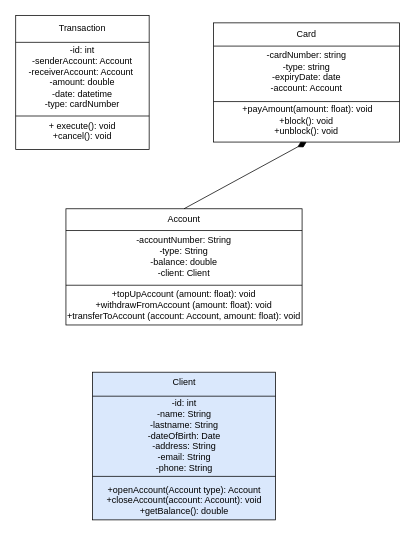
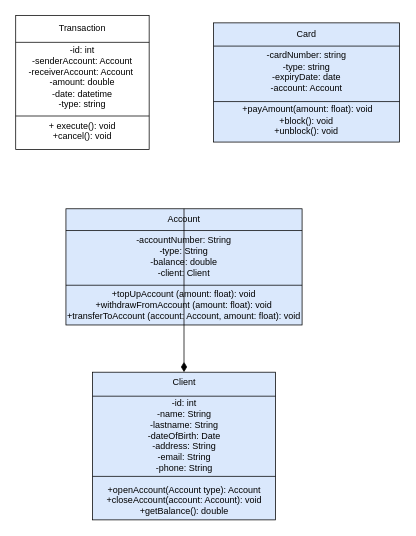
- <mxCell id="5" value="Transaction&lt;div&gt;&lt;br&gt;&lt;/div&gt;&lt;div&gt;-id: int&lt;/div&gt;&lt;div&gt;-senderAccount: Account&lt;/div&gt;&lt;div&gt;-receiverAccount: Account&amp;nbsp;&lt;/div&gt;&lt;div&gt;-&lt;span style=&quot;background-color: transparent; color: light-dark(rgb(0, 0, 0), rgb(255, 255, 255));&quot;&gt;amount: double&lt;/span&gt;&lt;/div&gt;&lt;div&gt;&lt;span style=&quot;background-color: transparent; color: light-dark(rgb(0, 0, 0), rgb(255, 255, 255));&quot;&gt;-&lt;/span&gt;&lt;span style=&quot;background-color: transparent; color: light-dark(rgb(0, 0, 0), rgb(255, 255, 255));&quot;&gt;date: datetime&lt;/span&gt;&lt;/div&gt;&lt;div&gt;-type: cardNumber&lt;/div&gt;&lt;div&gt;&lt;br&gt;&lt;/div&gt;&lt;div&gt;+ execute(): void&lt;/div&gt;&lt;div&gt;+cancel(): void&lt;/div&gt;" style="rounded=0;whiteSpace=wrap;html=1;" vertex="1" parent="1"><mxGeometry x="20" y="20" width="178" height="179" as="geometry" /></mxCell>
+ <mxCell id="5" value="Transaction&lt;div&gt;&lt;br&gt;&lt;/div&gt;&lt;div&gt;-id: int&lt;/div&gt;&lt;div&gt;-senderAccount: Account&lt;/div&gt;&lt;div&gt;-receiverAccount: Account&amp;nbsp;&lt;/div&gt;&lt;div&gt;-&lt;span style=&quot;background-color: transparent; color: light-dark(rgb(0, 0, 0), rgb(255, 255, 255));&quot;&gt;amount: double&lt;/span&gt;&lt;/div&gt;&lt;div&gt;&lt;span style=&quot;background-color: transparent; color: light-dark(rgb(0, 0, 0), rgb(255, 255, 255));&quot;&gt;-&lt;/span&gt;&lt;span style=&quot;background-color: transparent; color: light-dark(rgb(0, 0, 0), rgb(255, 255, 255));&quot;&gt;date: datetime&lt;/span&gt;&lt;/div&gt;&lt;div&gt;-type: string&lt;/div&gt;&lt;div&gt;&lt;br&gt;&lt;/div&gt;&lt;div&gt;+ execute(): void&lt;/div&gt;&lt;div&gt;+cancel(): void&lt;/div&gt;" style="rounded=0;whiteSpace=wrap;html=1;" vertex="1" parent="1"><mxGeometry x="20" y="20" width="178" height="179" as="geometry" /></mxCell>
- <mxCell id="4" value="Card&lt;div&gt;&lt;br&gt;&lt;/div&gt;&lt;div&gt;-cardNumber: string&lt;/div&gt;&lt;div&gt;-&lt;span style=&quot;background-color: transparent; color: light-dark(rgb(0, 0, 0), rgb(255, 255, 255));&quot;&gt;type: string&lt;/span&gt;&lt;/div&gt;&lt;div&gt;&lt;span style=&quot;background-color: transparent; color: light-dark(rgb(0, 0, 0), rgb(255, 255, 255));&quot;&gt;-expiryDate: date&lt;/span&gt;&lt;/div&gt;&lt;div&gt;&lt;span style=&quot;background-color: transparent; color: light-dark(rgb(0, 0, 0), rgb(255, 255, 255));&quot;&gt;-account: Account&lt;/span&gt;&lt;/div&gt;&lt;div&gt;&lt;span style=&quot;background-color: transparent; color: light-dark(rgb(0, 0, 0), rgb(255, 255, 255));&quot;&gt;&lt;br&gt;&lt;/span&gt;&lt;/div&gt;&lt;div&gt;&amp;nbsp;+payAmount(amount: float): void&lt;/div&gt;&lt;div&gt;+block(): void&lt;/div&gt;&lt;div&gt;+unblock(): void&lt;/div&gt;" style="rounded=0;whiteSpace=wrap;html=1;" vertex="1" parent="1"><mxGeometry x="284" y="30" width="248" height="159" as="geometry" /></mxCell>
+ <mxCell id="4" value="Card&lt;div&gt;&lt;br&gt;&lt;/div&gt;&lt;div&gt;-cardNumber: string&lt;/div&gt;&lt;div&gt;-&lt;span style=&quot;background-color: transparent; color: light-dark(rgb(0, 0, 0), rgb(255, 255, 255));&quot;&gt;type: string&lt;/span&gt;&lt;/div&gt;&lt;div&gt;&lt;span style=&quot;background-color: transparent; color: light-dark(rgb(0, 0, 0), rgb(255, 255, 255));&quot;&gt;-expiryDate: date&lt;/span&gt;&lt;/div&gt;&lt;div&gt;&lt;span style=&quot;background-color: transparent; color: light-dark(rgb(0, 0, 0), rgb(255, 255, 255));&quot;&gt;-account: Account&lt;/span&gt;&lt;/div&gt;&lt;div&gt;&lt;span style=&quot;background-color: transparent; color: light-dark(rgb(0, 0, 0), rgb(255, 255, 255));&quot;&gt;&lt;br&gt;&lt;/span&gt;&lt;/div&gt;&lt;div&gt;&amp;nbsp;+payAmount(amount: float): void&lt;/div&gt;&lt;div&gt;+block(): void&lt;/div&gt;&lt;div&gt;+unblock(): void&lt;/div&gt;" style="rounded=0;whiteSpace=wrap;html=1;fillColor=#dae8fc;" vertex="1" parent="1"><mxGeometry x="284" y="30" width="248" height="159" as="geometry" /></mxCell>
- <mxCell id="14" value="" style="endArrow=diamondThin;html=1;rounded=0;entryX=0.5;entryY=1;entryDx=0;entryDy=0;exitX=0.5;exitY=0;exitDx=0;exitDy=0;endFill=1;endSize=11;" edge="1" parent="1" source="3" target="4"><mxGeometry width="50" height="50" relative="1" as="geometry"><mxPoint x="172" y="254" as="sourcePoint" /><mxPoint x="222" y="204" as="targetPoint" /></mxGeometry></mxCell>
+ <mxCell id="14" value="" style="endArrow=diamondThin;html=1;rounded=0;exitX=0.5;exitY=0;exitDx=0;exitDy=0;endFill=1;endSize=11;" edge="1" parent="1" source="3" target="2"><mxGeometry width="50" height="50" relative="1" as="geometry"><mxPoint x="172" y="254" as="sourcePoint" /><mxPoint x="222" y="204" as="targetPoint" /></mxGeometry></mxCell>
- <mxCell id="3" value="Account&lt;div&gt;&lt;br&gt;&lt;/div&gt;&lt;div&gt;-accountNumber: String&lt;/div&gt;&lt;div&gt;-type: String&lt;/div&gt;&lt;div&gt;-balance: double&lt;/div&gt;&lt;div&gt;-client: Client&lt;/div&gt;&lt;div&gt;&lt;br&gt;&lt;/div&gt;&lt;div&gt;+topUpAccount (amount: float): void&lt;/div&gt;&lt;div&gt;+withdrawFromAccount (amount: float): void&lt;/div&gt;&lt;div&gt;+transferToAccount (account: Account, amount: float): void&lt;/div&gt;" style="rounded=0;whiteSpace=wrap;html=1;" vertex="1" parent="1"><mxGeometry x="87" y="278" width="315" height="155" as="geometry" /></mxCell>
+ <mxCell id="3" value="Account&lt;div&gt;&lt;br&gt;&lt;/div&gt;&lt;div&gt;-accountNumber: String&lt;/div&gt;&lt;div&gt;-type: String&lt;/div&gt;&lt;div&gt;-balance: double&lt;/div&gt;&lt;div&gt;-client: Client&lt;/div&gt;&lt;div&gt;&lt;br&gt;&lt;/div&gt;&lt;div&gt;+topUpAccount (amount: float): void&lt;/div&gt;&lt;div&gt;+withdrawFromAccount (amount: float): void&lt;/div&gt;&lt;div&gt;+transferToAccount (account: Account, amount: float): void&lt;/div&gt;" style="rounded=0;whiteSpace=wrap;html=1;fillColor=#dae8fc;" vertex="1" parent="1"><mxGeometry x="87" y="278" width="315" height="155" as="geometry" /></mxCell>
